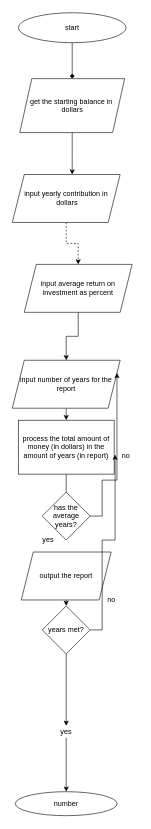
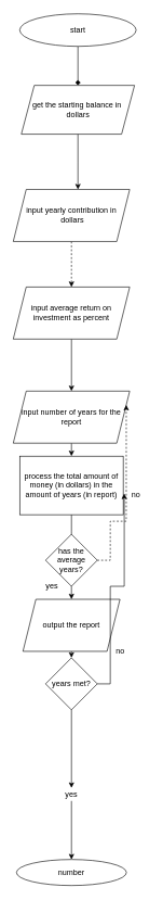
- <mxCell id="5" value="get the starting balance in&amp;nbsp;&lt;br&gt;dollars" style="shape=parallelogram;perimeter=parallelogramPerimeter;whiteSpace=wrap;html=1;fixedSize=1;" parent="1" vertex="1"><mxGeometry x="32.5" y="130" width="175" height="90" as="geometry" /></mxCell>
+ <mxCell id="5" value="get the starting balance in&amp;nbsp;&lt;br&gt;dollars" style="shape=parallelogram;perimeter=parallelogramPerimeter;whiteSpace=wrap;html=1;fixedSize=1;" parent="1" vertex="1"><mxGeometry x="32.5" y="130" width="175" height="75" as="geometry" /></mxCell>
- <mxCell id="9" value="input average return on&lt;br&gt;investment as percent" style="shape=parallelogram;perimeter=parallelogramPerimeter;whiteSpace=wrap;html=1;fixedSize=1;" parent="1" vertex="1"><mxGeometry x="40" y="440" width="180" height="80" as="geometry" /></mxCell>
+ <mxCell id="9" value="input average return on&lt;br&gt;investment as percent" style="shape=parallelogram;perimeter=parallelogramPerimeter;whiteSpace=wrap;html=1;fixedSize=1;" parent="1" vertex="1"><mxGeometry x="20" y="440" width="180" height="80" as="geometry" /></mxCell>
- <mxCell id="24" style="edgeStyle=orthogonalEdgeStyle;rounded=0;orthogonalLoop=1;jettySize=auto;html=1;exitX=1;exitY=0.5;exitDx=0;exitDy=0;entryX=1;entryY=0.25;entryDx=0;entryDy=0;" edge="1" parent="1" source="25" target="11"><mxGeometry relative="1" as="geometry"><Array as="points"><mxPoint x="170" y="860" /><mxPoint x="170" y="800" /><mxPoint x="195" y="800" /></Array></mxGeometry></mxCell>
+ <mxCell id="24" style="edgeStyle=orthogonalEdgeStyle;rounded=0;orthogonalLoop=1;jettySize=auto;html=1;exitX=1;exitY=0.5;exitDx=0;exitDy=0;entryX=1;entryY=0.25;entryDx=0;entryDy=0;dashed=1;" edge="1" parent="1" source="25" target="11"><mxGeometry relative="1" as="geometry"><Array as="points"><mxPoint x="170" y="860" /><mxPoint x="170" y="800" /><mxPoint x="195" y="800" /></Array></mxGeometry></mxCell>
+ <mxCell id="23" style="edgeStyle=orthogonalEdgeStyle;rounded=0;orthogonalLoop=1;jettySize=auto;html=1;exitX=0.5;exitY=1;exitDx=0;exitDy=0;entryX=0.5;entryY=0;entryDx=0;entryDy=0;" edge="1" parent="1" source="25" target="15"><mxGeometry relative="1" as="geometry" /></mxCell>
